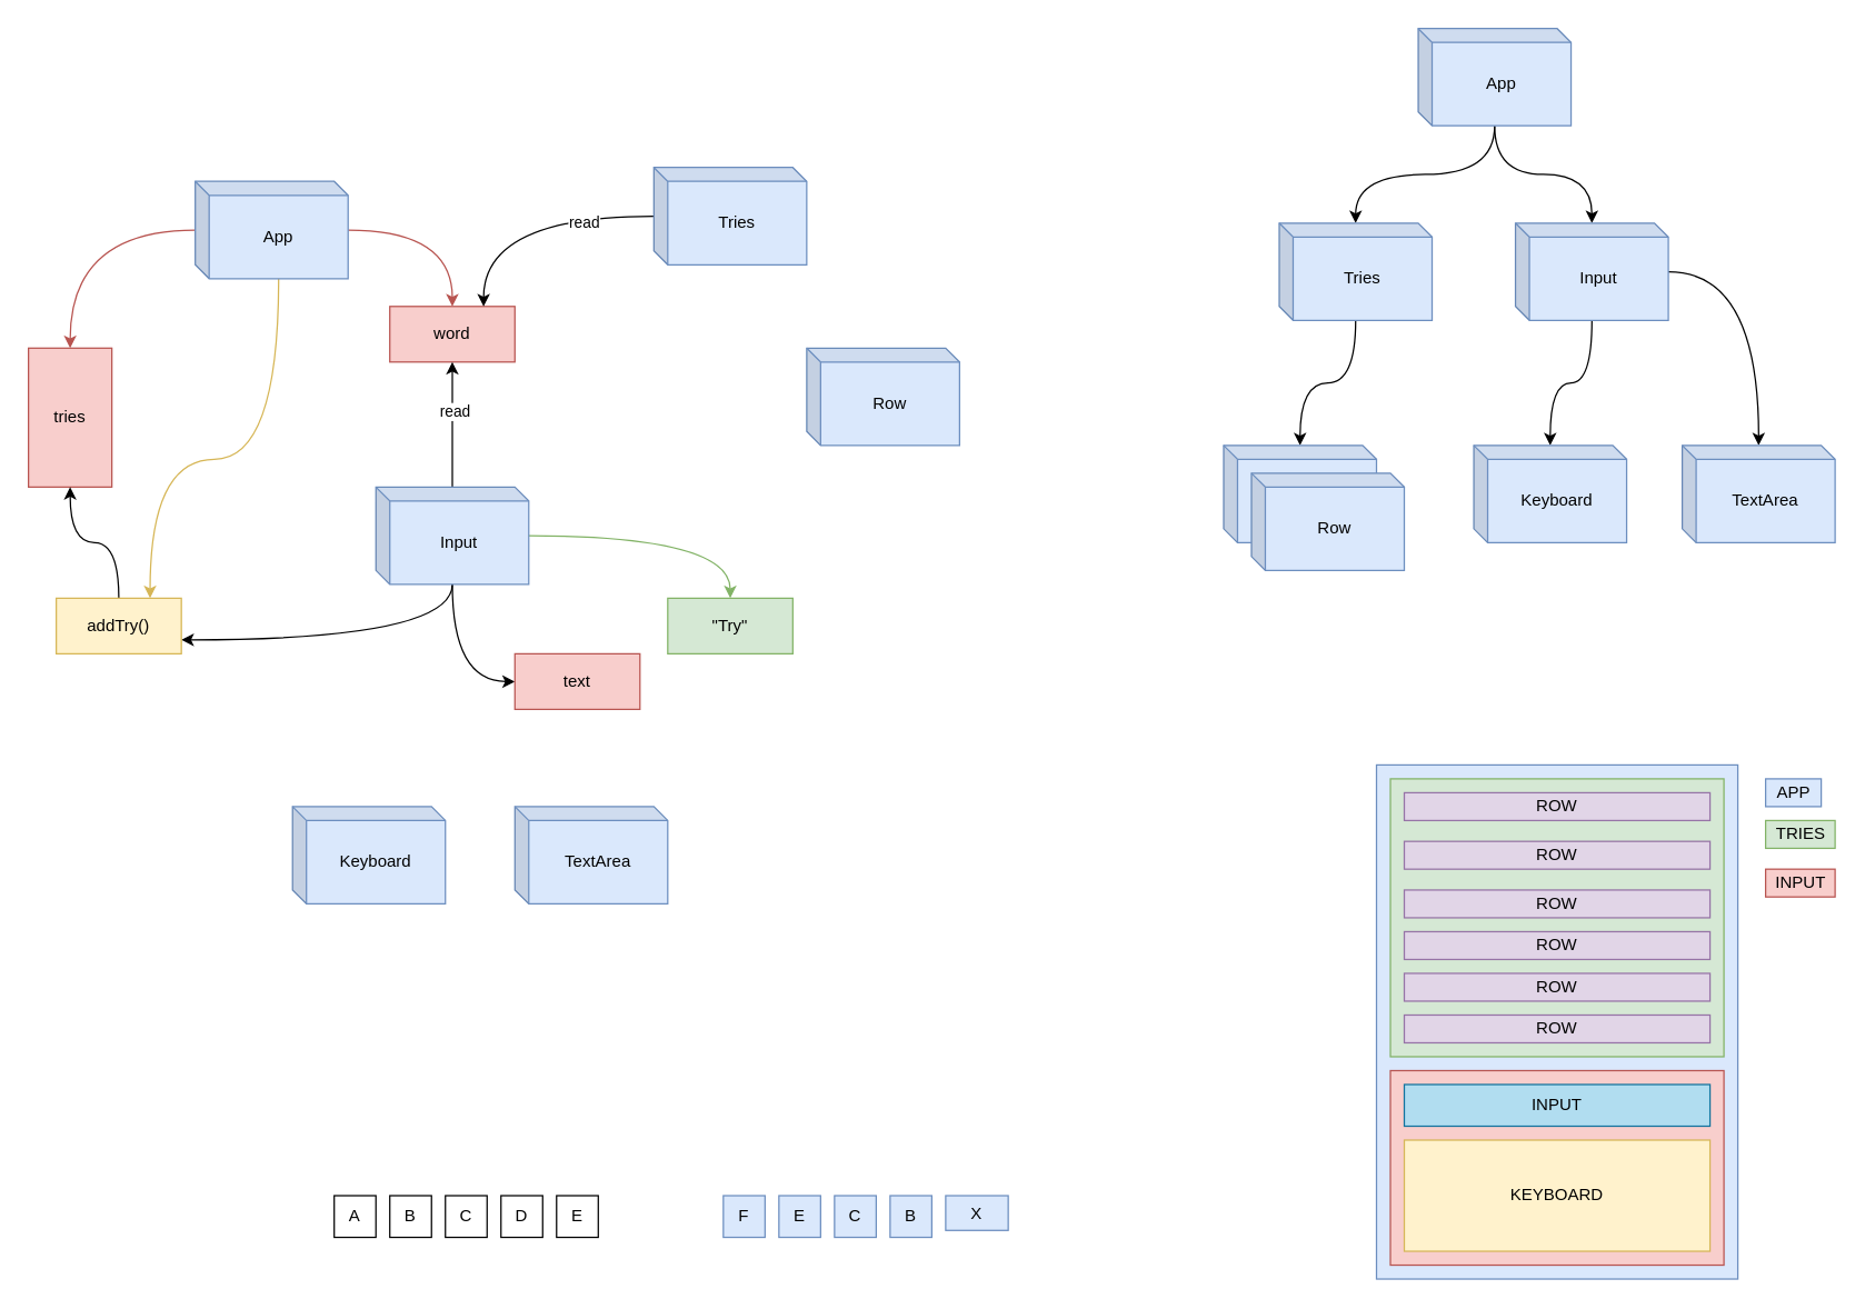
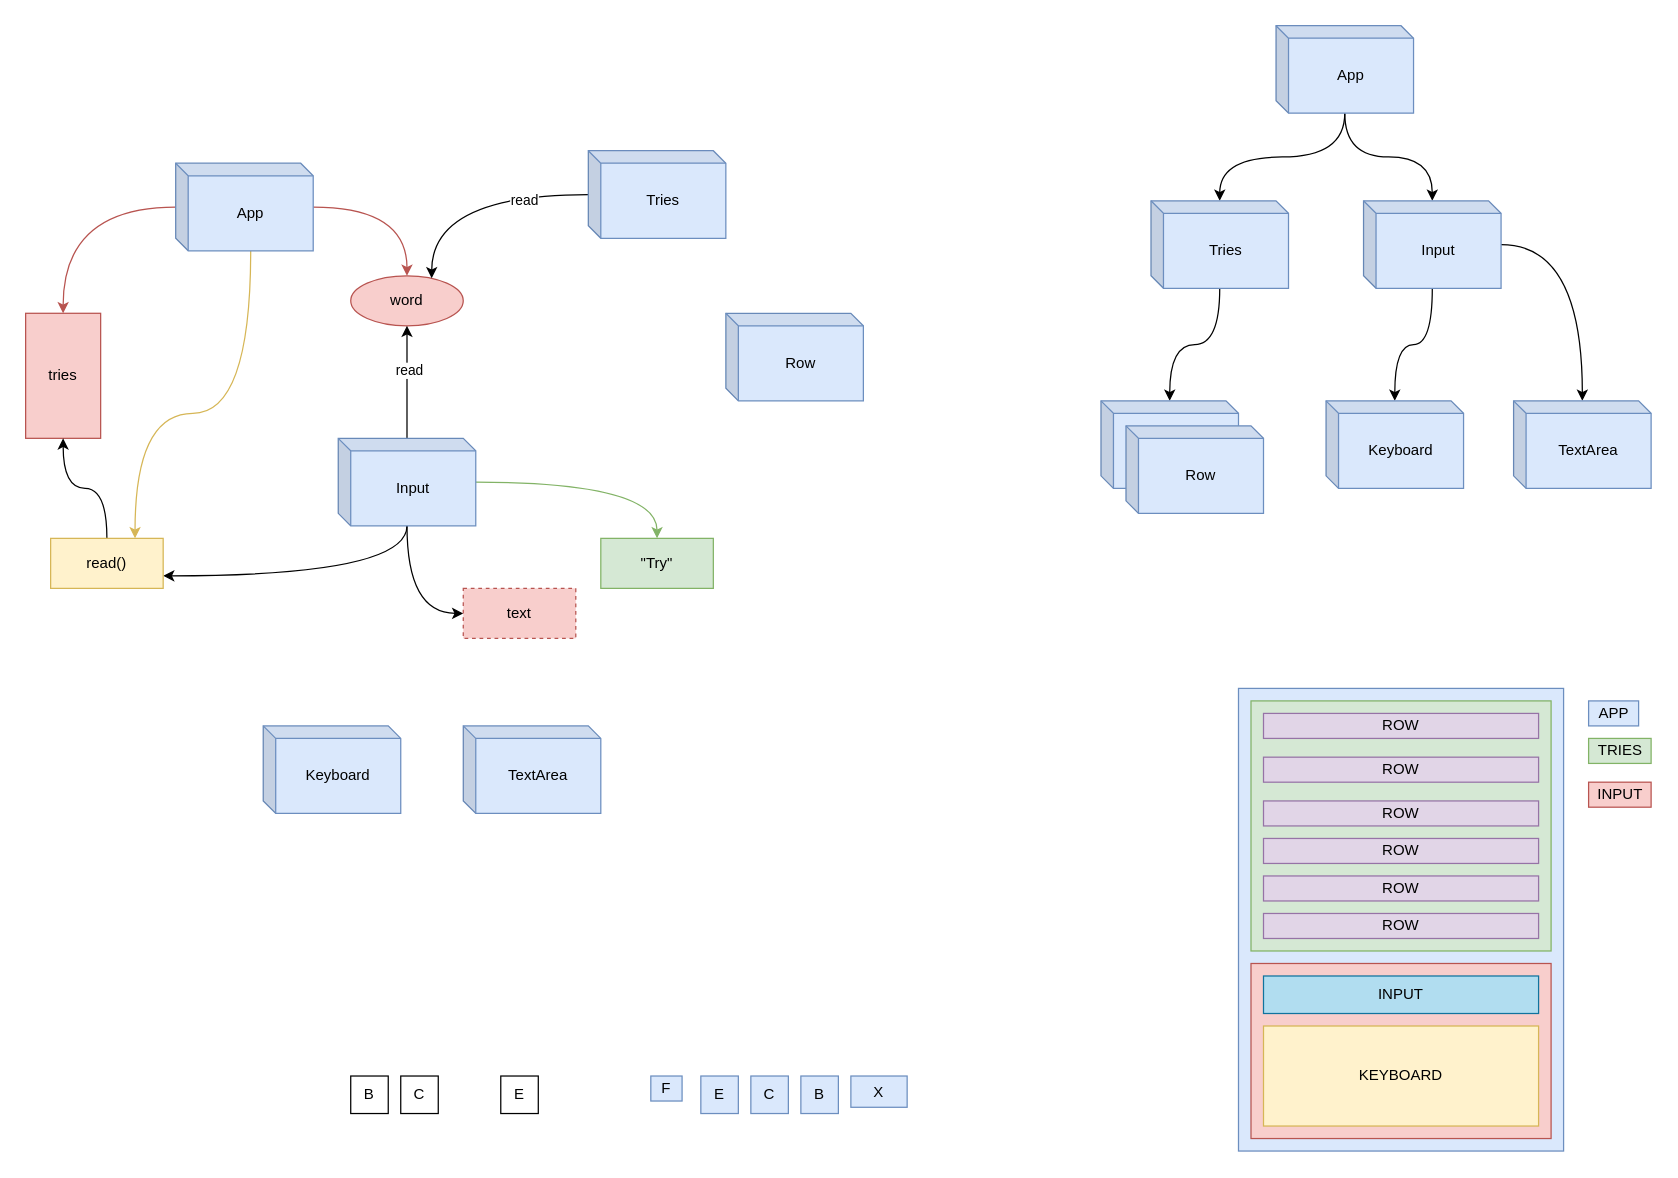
- <mxCell id="6" value="word" style="rounded=0;whiteSpace=wrap;html=1;fillColor=#f8cecc;strokeColor=#b85450;" vertex="1" parent="1"><mxGeometry x="280" y="220" width="90" height="40" as="geometry" /></mxCell>
+ <mxCell id="6" value="word" style="ellipse;whiteSpace=wrap;html=1;fillColor=#f8cecc;strokeColor=#b85450;" vertex="1" parent="1"><mxGeometry x="280" y="220" width="90" height="40" as="geometry" /></mxCell>
- <mxCell id="33" value="addTry()" style="rounded=0;whiteSpace=wrap;html=1;fillColor=#fff2cc;strokeColor=#d6b656;" vertex="1" parent="1"><mxGeometry x="40" y="430" width="90" height="40" as="geometry" /></mxCell>
+ <mxCell id="33" value="read()" style="rounded=0;whiteSpace=wrap;html=1;fillColor=#fff2cc;strokeColor=#d6b656;" vertex="1" parent="1"><mxGeometry x="40" y="430" width="90" height="40" as="geometry" /></mxCell>
- <mxCell id="35" value="text" style="rounded=0;whiteSpace=wrap;html=1;fillColor=#f8cecc;strokeColor=#b85450;" vertex="1" parent="1"><mxGeometry x="370" y="470" width="90" height="40" as="geometry" /></mxCell>
+ <mxCell id="35" value="text" style="rounded=0;whiteSpace=wrap;html=1;fillColor=#f8cecc;strokeColor=#b85450;dashed=1;" vertex="1" parent="1"><mxGeometry x="370" y="470" width="90" height="40" as="geometry" /></mxCell>
- <mxCell id="50" value="A" style="rounded=0;whiteSpace=wrap;html=1;" vertex="1" parent="1"><mxGeometry x="240" y="860" width="30" height="30" as="geometry" /></mxCell>
- <mxCell id="53" value="D" style="rounded=0;whiteSpace=wrap;html=1;" vertex="1" parent="1"><mxGeometry x="360" y="860" width="30" height="30" as="geometry" /></mxCell>
- <mxCell id="55" value="F" style="rounded=0;whiteSpace=wrap;html=1;fillColor=#dae8fc;strokeColor=#6c8ebf;" vertex="1" parent="1"><mxGeometry x="520" y="860" width="30" height="30" as="geometry" /></mxCell>
+ <mxCell id="55" value="F" style="rounded=0;whiteSpace=wrap;html=1;fillColor=#dae8fc;strokeColor=#6c8ebf;" vertex="1" parent="1"><mxGeometry x="520" y="860" width="25" height="20" as="geometry" /></mxCell>
